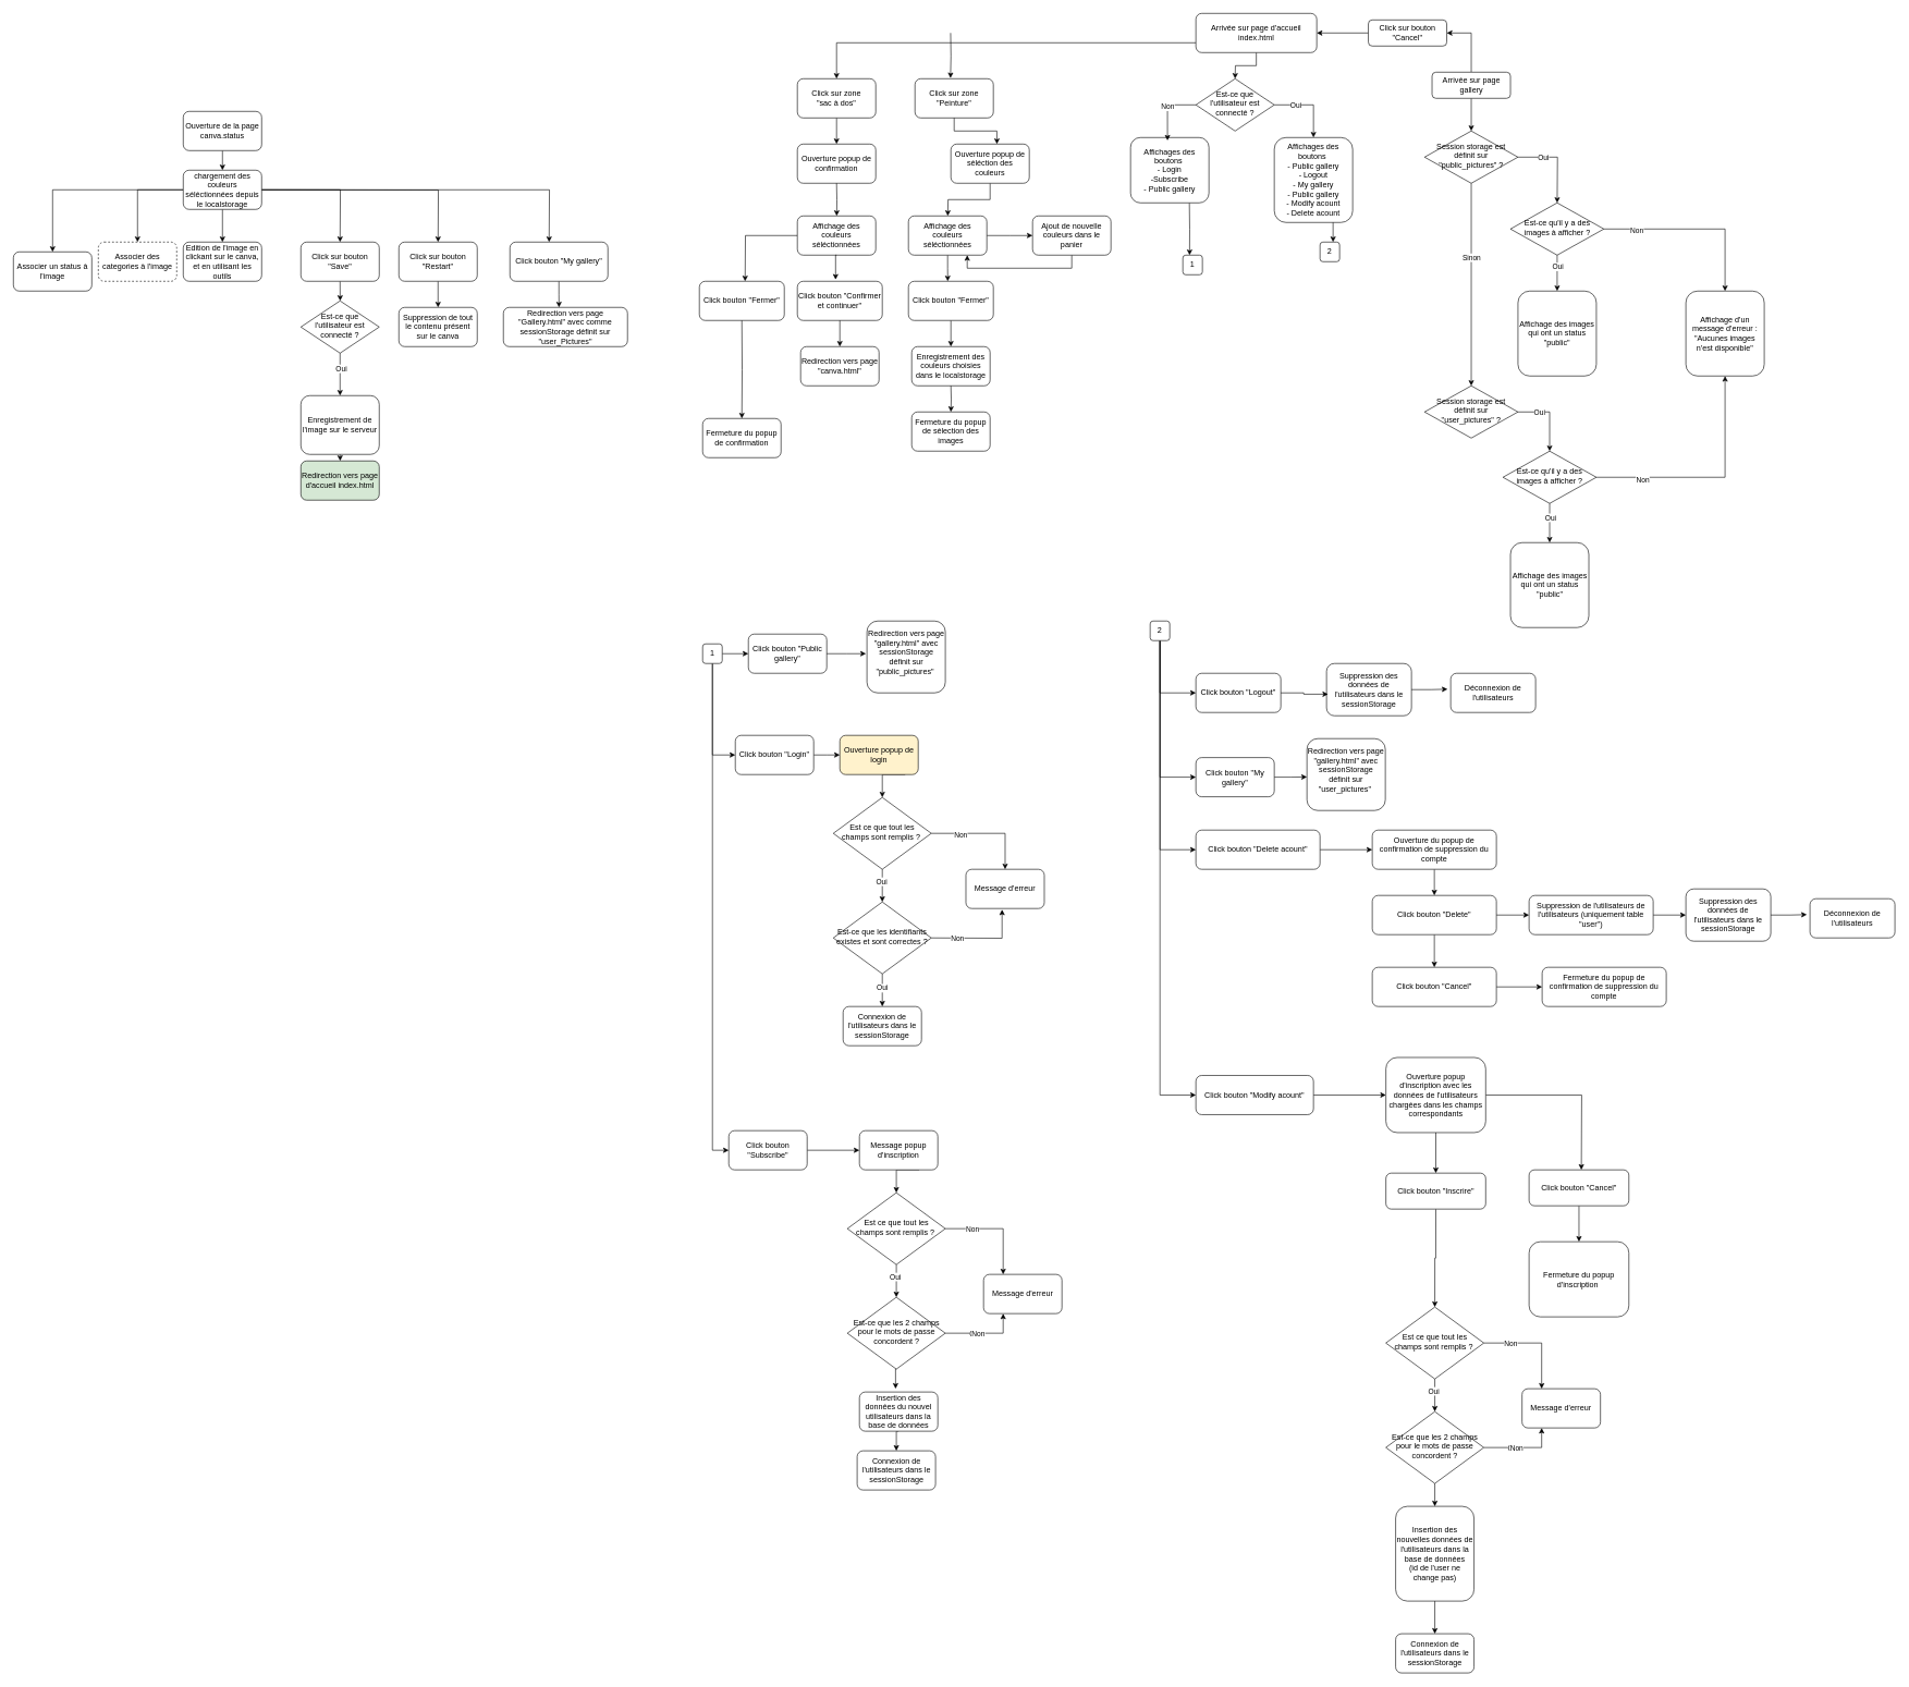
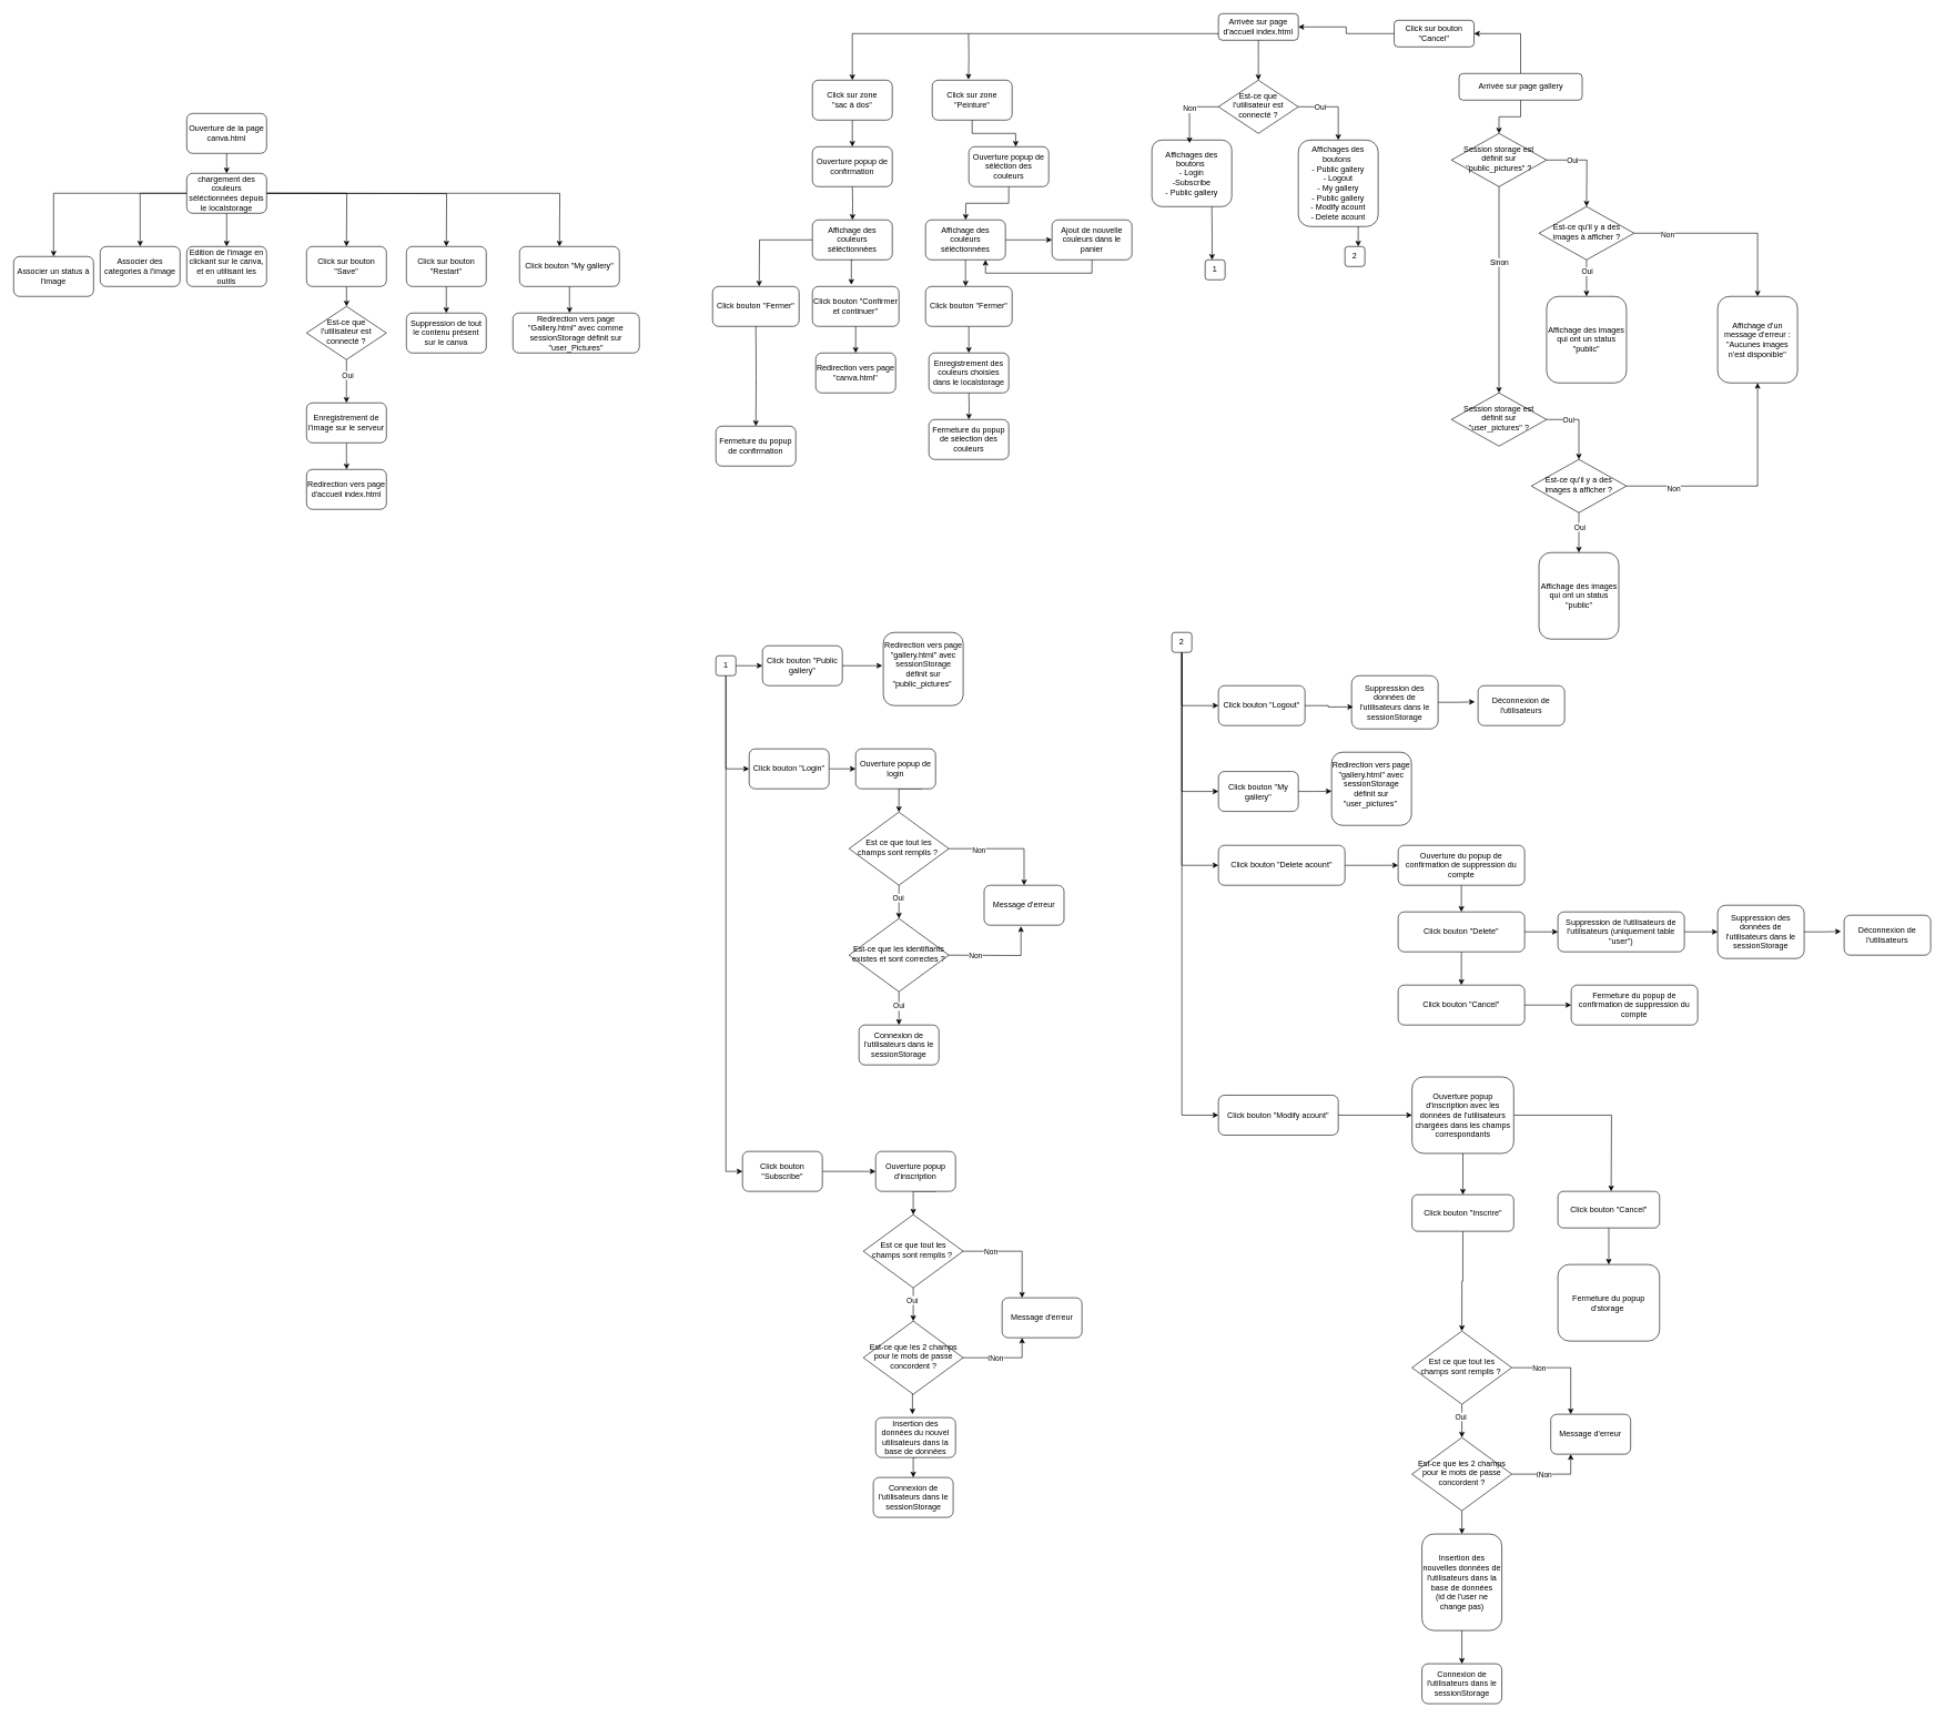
- <mxCell id="4" value="Arrivée sur page d'accueil index.html" style="rounded=1;whiteSpace=wrap;html=1;fontSize=12;glass=0;strokeWidth=1;shadow=0;" parent="1" vertex="1"><mxGeometry x="1830" y="20" width="185" height="60" as="geometry" /></mxCell>
+ <mxCell id="4" value="Arrivée sur page d'accueil index.html" style="rounded=1;whiteSpace=wrap;html=1;fontSize=12;glass=0;strokeWidth=1;shadow=0;" parent="1" vertex="1"><mxGeometry x="1830" y="20" width="120" height="40" as="geometry" /></mxCell>
- <mxCell id="15" value="Arrivée sur page gallery" style="rounded=1;whiteSpace=wrap;html=1;fontSize=12;glass=0;strokeWidth=1;shadow=0;" parent="1" vertex="1"><mxGeometry x="2191.5" y="110" width="120" height="40" as="geometry" /></mxCell>
+ <mxCell id="15" value="Arrivée sur page gallery" style="rounded=1;whiteSpace=wrap;html=1;fontSize=12;glass=0;strokeWidth=1;shadow=0;" parent="1" vertex="1"><mxGeometry x="2191.5" y="110" width="185" height="40" as="geometry" /></mxCell>
- <mxCell id="56" value="Ouverture de la page canva.status" style="rounded=1;whiteSpace=wrap;html=1;fontSize=12;glass=0;strokeWidth=1;shadow=0;" parent="1" vertex="1"><mxGeometry x="280" y="170" width="120" height="60" as="geometry" /></mxCell>
+ <mxCell id="56" value="Ouverture de la page canva.html" style="rounded=1;whiteSpace=wrap;html=1;fontSize=12;glass=0;strokeWidth=1;shadow=0;" parent="1" vertex="1"><mxGeometry x="280" y="170" width="120" height="60" as="geometry" /></mxCell>
- <mxCell id="65" value="Associer des categories à l'image" style="rounded=1;whiteSpace=wrap;html=1;fontSize=12;glass=0;strokeWidth=1;shadow=0;dashed=1;" parent="1" vertex="1"><mxGeometry x="150" y="370" width="120" height="60" as="geometry" /></mxCell>
+ <mxCell id="65" value="Associer des categories à l'image" style="rounded=1;whiteSpace=wrap;html=1;fontSize=12;glass=0;strokeWidth=1;shadow=0;" parent="1" vertex="1"><mxGeometry x="150" y="370" width="120" height="60" as="geometry" /></mxCell>
- <mxCell id="70" value="Enregistrement de l'image sur le serveur" style="rounded=1;whiteSpace=wrap;html=1;fontSize=12;glass=0;strokeWidth=1;shadow=0;" parent="1" vertex="1"><mxGeometry x="460" y="605" width="120" height="90" as="geometry" /></mxCell>
+ <mxCell id="70" value="Enregistrement de l'image sur le serveur" style="rounded=1;whiteSpace=wrap;html=1;fontSize=12;glass=0;strokeWidth=1;shadow=0;" parent="1" vertex="1"><mxGeometry x="460" y="605" width="120" height="60" as="geometry" /></mxCell>
- <mxCell id="53" value="Fermeture du popup de sélection des images" style="rounded=1;whiteSpace=wrap;html=1;fontSize=12;glass=0;strokeWidth=1;shadow=0;" parent="1" vertex="1"><mxGeometry x="1395" y="630" width="120" height="60" as="geometry" /></mxCell>
+ <mxCell id="53" value="Fermeture du popup de sélection des couleurs" style="rounded=1;whiteSpace=wrap;html=1;fontSize=12;glass=0;strokeWidth=1;shadow=0;" parent="1" vertex="1"><mxGeometry x="1395" y="630" width="120" height="60" as="geometry" /></mxCell>
- <mxCell id="71" value="Redirection vers page d'accueil index.html" style="rounded=1;whiteSpace=wrap;html=1;fontSize=12;glass=0;strokeWidth=1;shadow=0;fillColor=#d5e8d4;" parent="1" vertex="1"><mxGeometry x="460" y="705" width="120" height="60" as="geometry" /></mxCell>
+ <mxCell id="71" value="Redirection vers page d'accueil index.html" style="rounded=1;whiteSpace=wrap;html=1;fontSize=12;glass=0;strokeWidth=1;shadow=0;" parent="1" vertex="1"><mxGeometry x="460" y="705" width="120" height="60" as="geometry" /></mxCell>
- <mxCell id="91" value="Ouverture popup de login" style="rounded=1;whiteSpace=wrap;html=1;fontSize=12;glass=0;strokeWidth=1;shadow=0;fillColor=#fff2cc;" parent="1" vertex="1"><mxGeometry x="1285" y="1125" width="120" height="60" as="geometry" /></mxCell>
+ <mxCell id="91" value="Ouverture popup de login" style="rounded=1;whiteSpace=wrap;html=1;fontSize=12;glass=0;strokeWidth=1;shadow=0;" parent="1" vertex="1"><mxGeometry x="1285" y="1125" width="120" height="60" as="geometry" /></mxCell>
- <mxCell id="119" value="Message popup d'inscription" style="rounded=1;whiteSpace=wrap;html=1;fontSize=12;glass=0;strokeWidth=1;shadow=0;" parent="1" vertex="1"><mxGeometry x="1315" y="1730" width="120" height="60" as="geometry" /></mxCell>
+ <mxCell id="119" value="Ouverture popup d'inscription" style="rounded=1;whiteSpace=wrap;html=1;fontSize=12;glass=0;strokeWidth=1;shadow=0;" parent="1" vertex="1"><mxGeometry x="1315" y="1730" width="120" height="60" as="geometry" /></mxCell>
- <mxCell id="188" value="Fermeture du popup d'inscription&amp;nbsp;" style="rounded=1;whiteSpace=wrap;html=1;fontSize=12;glass=0;strokeWidth=1;shadow=0;" parent="1" vertex="1"><mxGeometry x="2340" y="1900" width="152.75" height="115" as="geometry" /></mxCell>
+ <mxCell id="188" value="Fermeture du popup d'storage&amp;nbsp;" style="rounded=1;whiteSpace=wrap;html=1;fontSize=12;glass=0;strokeWidth=1;shadow=0;" parent="1" vertex="1"><mxGeometry x="2340" y="1900" width="152.75" height="115" as="geometry" /></mxCell>
